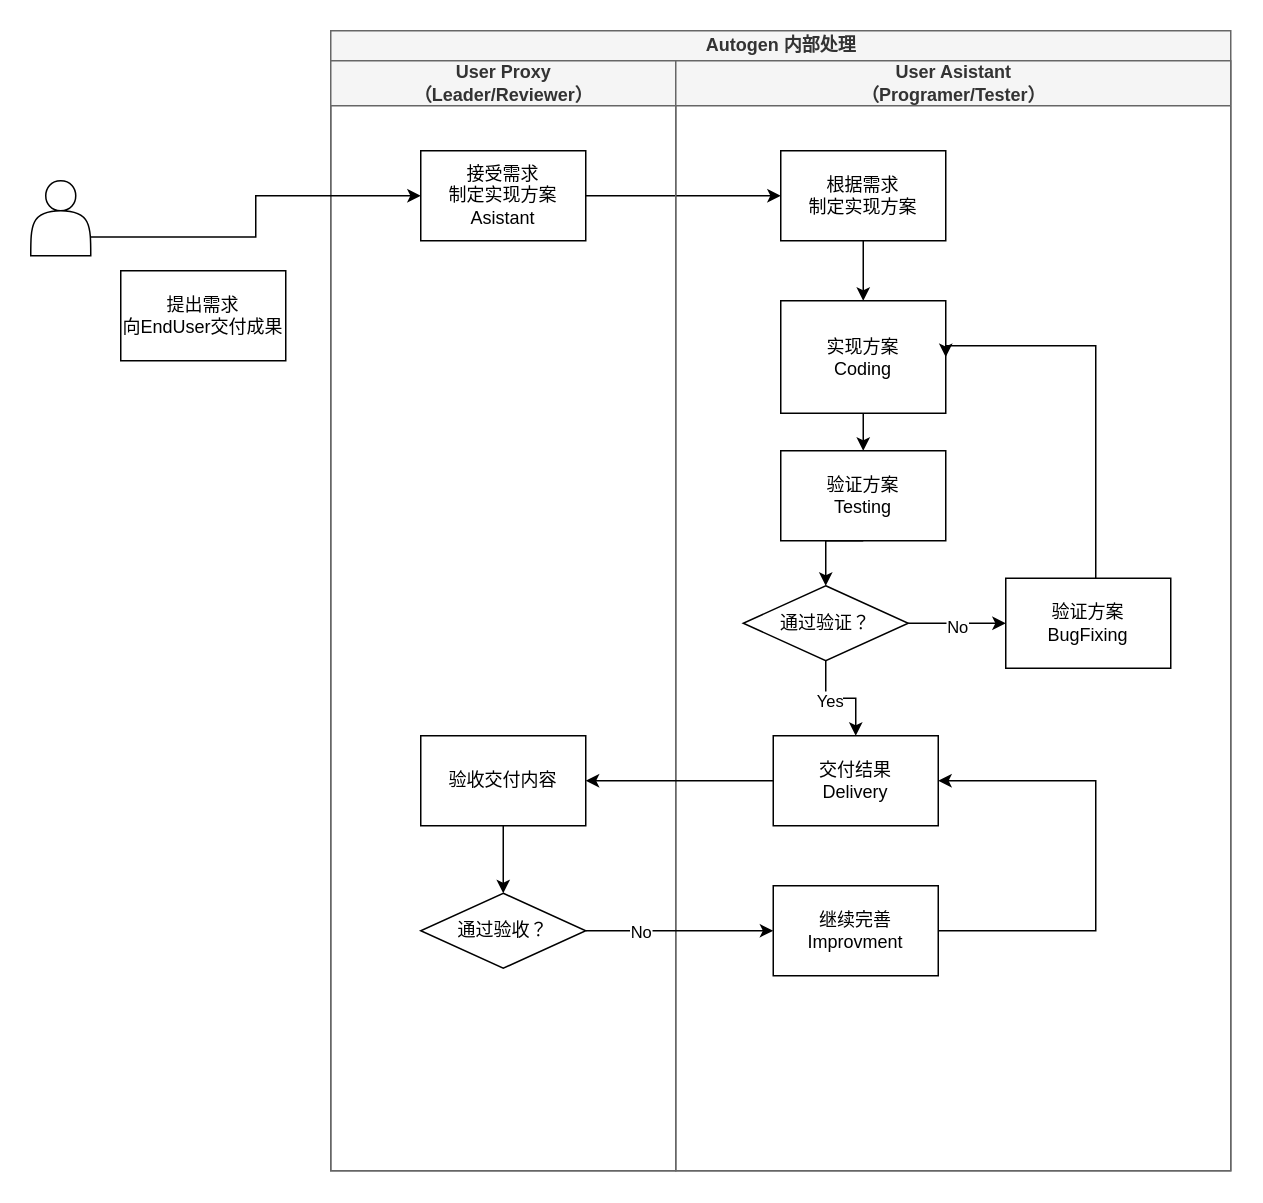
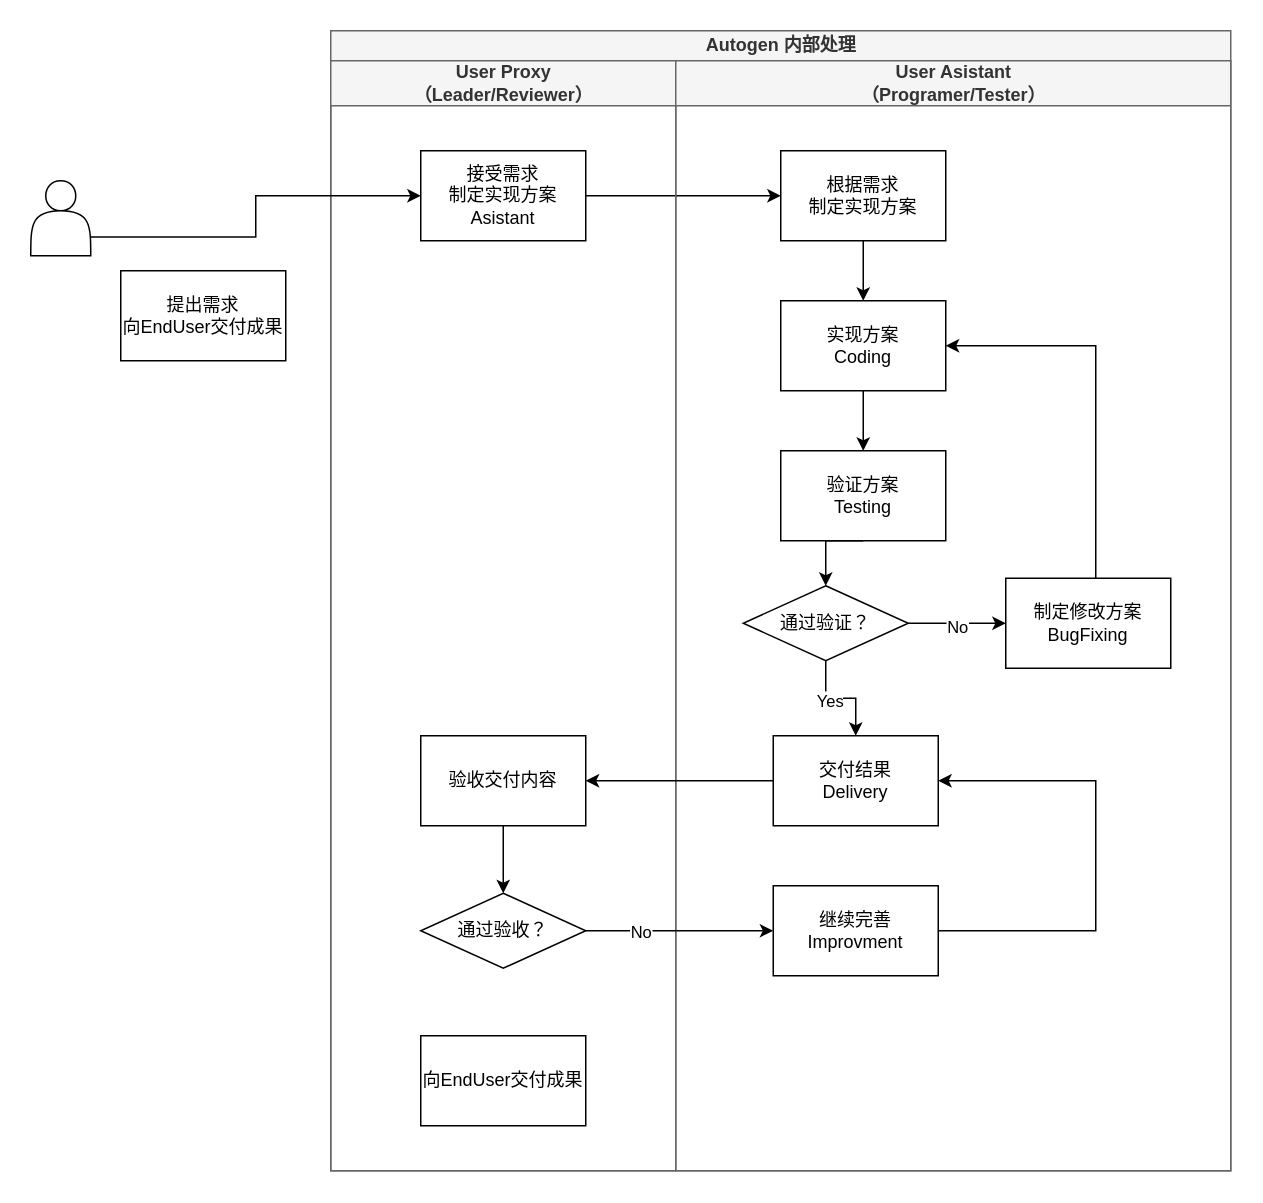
- <mxCell id="14" value="&lt;div&gt;实现方案&lt;/div&gt;&lt;div&gt;Coding&lt;/div&gt;" style="rounded=0;whiteSpace=wrap;html=1;" vertex="1" parent="10"><mxGeometry x="70.0" y="160" width="110" height="75" as="geometry" /></mxCell>
+ <mxCell id="14" value="&lt;div&gt;实现方案&lt;/div&gt;&lt;div&gt;Coding&lt;/div&gt;" style="rounded=0;whiteSpace=wrap;html=1;" vertex="1" parent="10"><mxGeometry x="70.0" y="160" width="110" height="60" as="geometry" /></mxCell>
- <mxCell id="23" value="&lt;div&gt;&lt;span style=&quot;background-color: initial;&quot;&gt;验证方案&lt;/span&gt;&lt;br&gt;&lt;/div&gt;&lt;div&gt;BugFixing&lt;/div&gt;" style="rounded=0;whiteSpace=wrap;html=1;" vertex="1" parent="10"><mxGeometry x="220.0" y="345" width="110" height="60" as="geometry" /></mxCell>
+ <mxCell id="23" value="&lt;div&gt;&lt;span style=&quot;background-color: initial;&quot;&gt;制定修改方案&lt;/span&gt;&lt;br&gt;&lt;/div&gt;&lt;div&gt;BugFixing&lt;/div&gt;" style="rounded=0;whiteSpace=wrap;html=1;" vertex="1" parent="10"><mxGeometry x="220.0" y="345" width="110" height="60" as="geometry" /></mxCell>
+ <mxCell id="8" value="向EndUser交付成果" style="rounded=0;whiteSpace=wrap;html=1;" vertex="1" parent="3"><mxGeometry x="60.0" y="650" width="110" height="60" as="geometry" /></mxCell>
